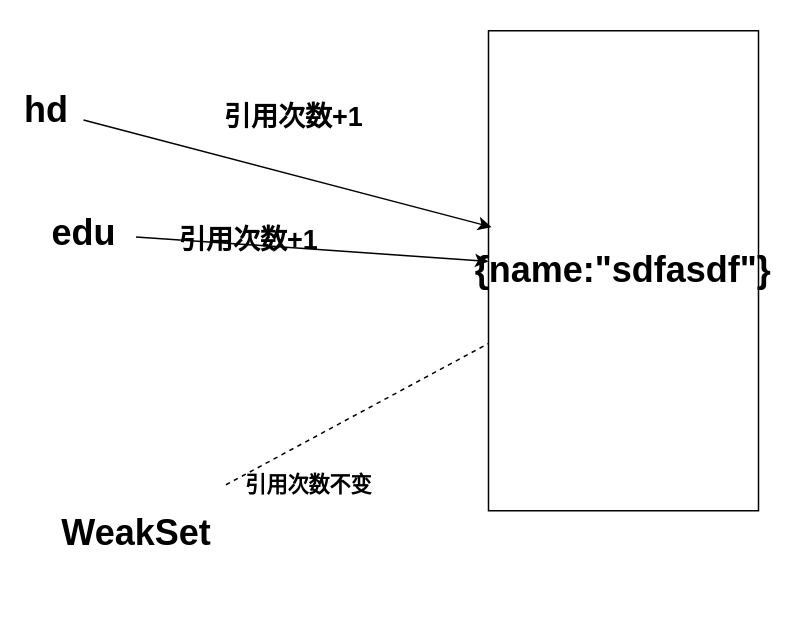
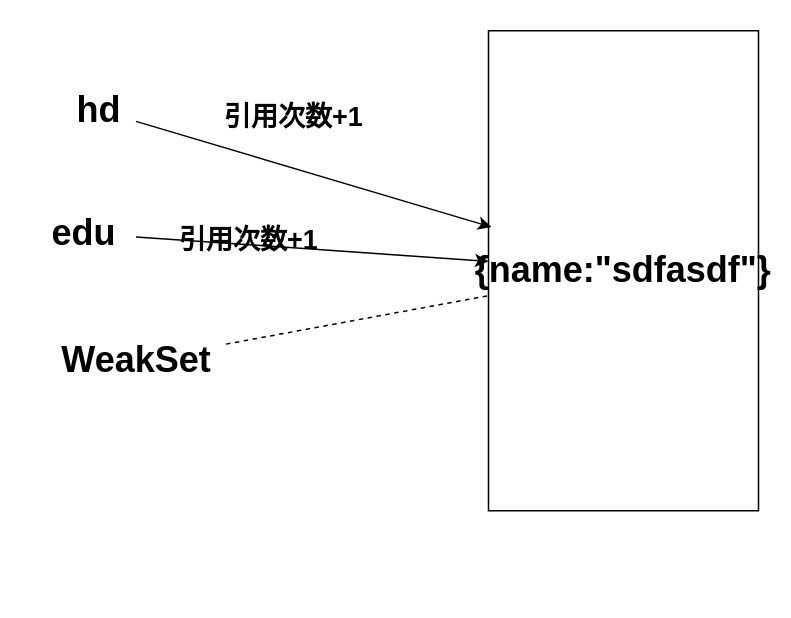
- <mxCell id="4" value="&lt;h1&gt;hd&lt;/h1&gt;" style="text;html=1;align=center;verticalAlign=middle;resizable=0;points=[];autosize=1;strokeColor=none;fillColor=none;" vertex="1" parent="1"><mxGeometry x="5" y="38" width="50" height="70" as="geometry" /></mxCell>
+ <mxCell id="4" value="&lt;h1&gt;hd&lt;/h1&gt;" style="text;html=1;align=center;verticalAlign=middle;resizable=0;points=[];autosize=1;strokeColor=none;fillColor=none;" vertex="1" parent="1"><mxGeometry x="40" y="38" width="50" height="70" as="geometry" /></mxCell>
- <mxCell id="11" value="&lt;h3&gt;引用次数不变&lt;/h3&gt;" style="text;html=1;align=center;verticalAlign=middle;resizable=0;points=[];autosize=1;strokeColor=none;fillColor=none;" vertex="1" parent="1"><mxGeometry x="150" y="293" width="110" height="60" as="geometry" /></mxCell>
- <mxCell id="7" value="&lt;h1&gt;WeakSet&lt;/h1&gt;" style="text;html=1;align=center;verticalAlign=middle;resizable=0;points=[];autosize=1;strokeColor=none;fillColor=none;" vertex="1" parent="1"><mxGeometry x="30" y="320" width="120" height="70" as="geometry" /></mxCell>
+ <mxCell id="7" value="&lt;h1&gt;WeakSet&lt;/h1&gt;" style="text;html=1;align=center;verticalAlign=middle;resizable=0;points=[];autosize=1;strokeColor=none;fillColor=none;" vertex="1" parent="1"><mxGeometry x="30" y="205" width="120" height="70" as="geometry" /></mxCell>
